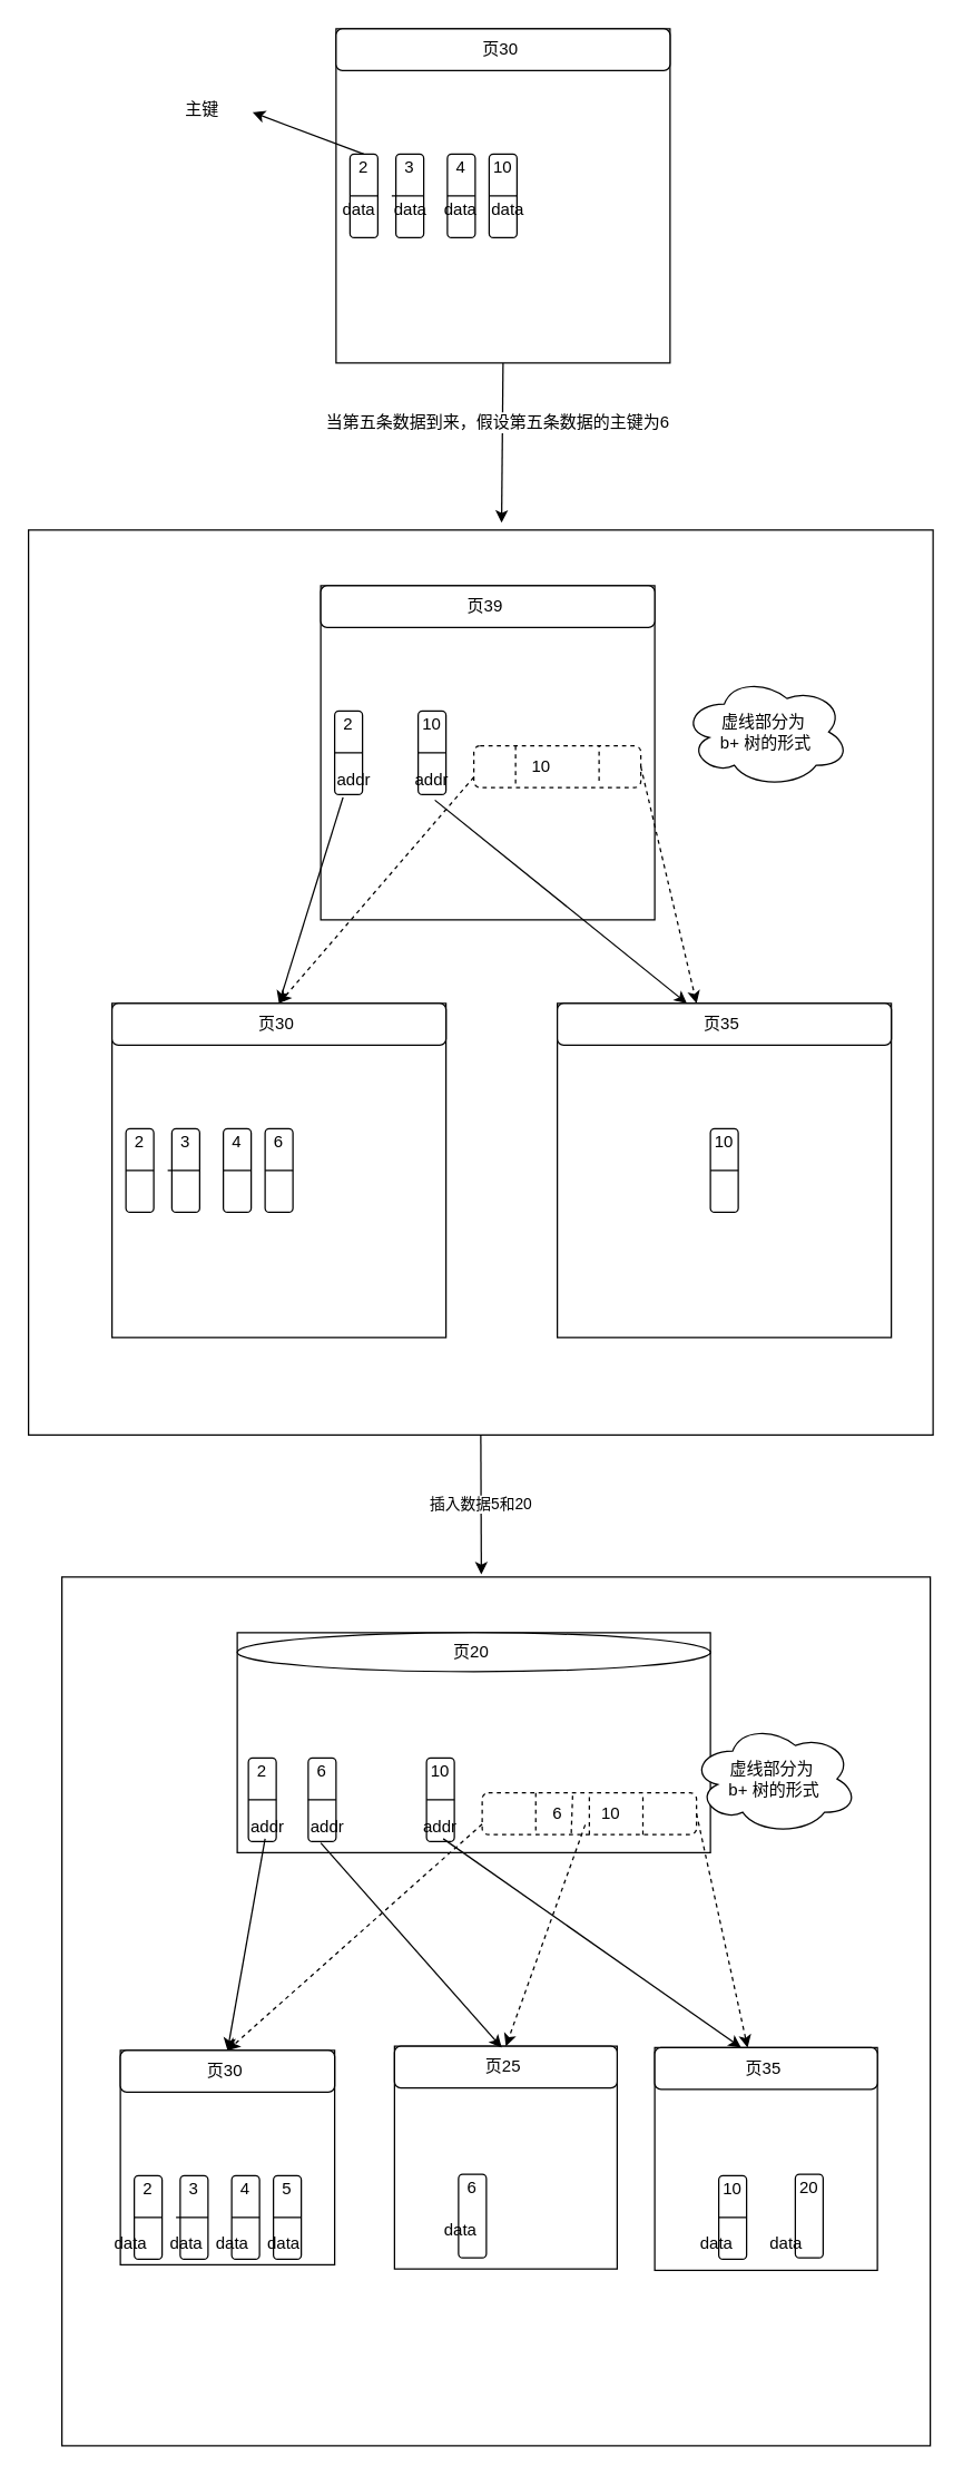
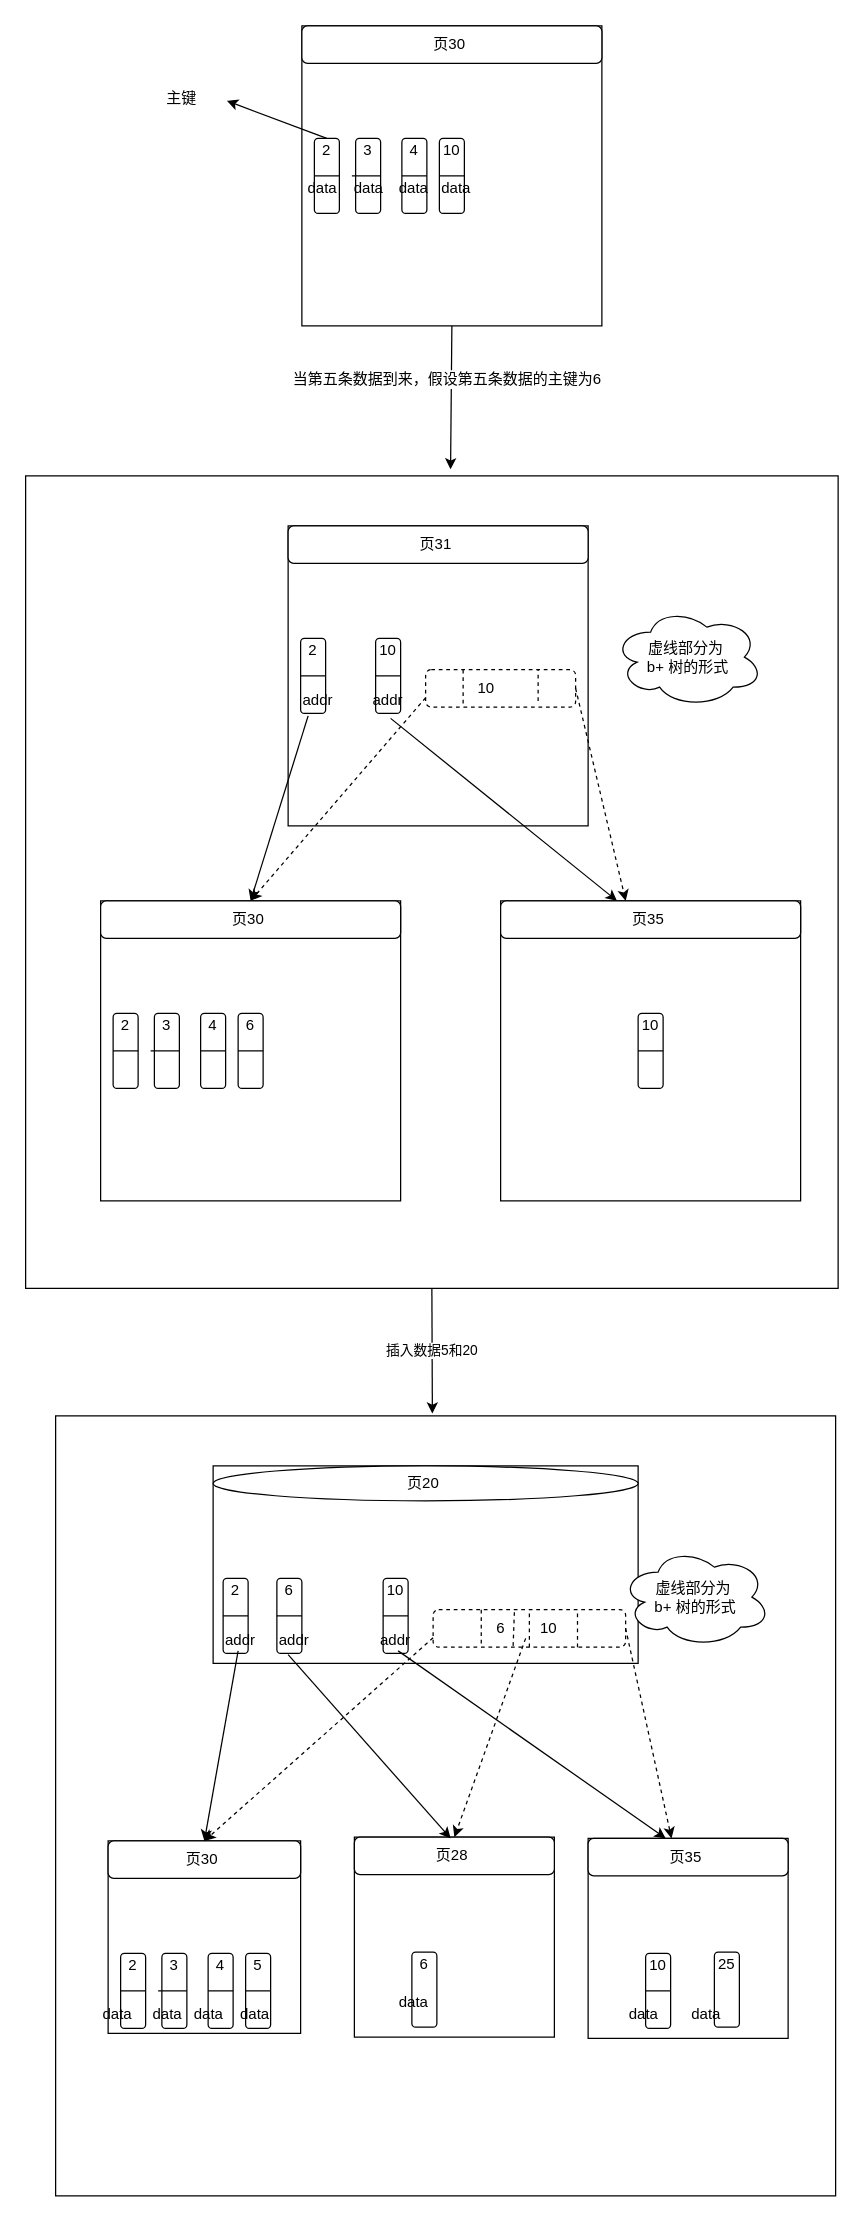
- <mxCell id="60" value="页39&amp;nbsp;" style="rounded=1;whiteSpace=wrap;html=1;" parent="1" vertex="1"><mxGeometry x="230" y="420" width="240" height="30" as="geometry" /></mxCell>
+ <mxCell id="60" value="页31&amp;nbsp;" style="rounded=1;whiteSpace=wrap;html=1;" parent="1" vertex="1"><mxGeometry x="230" y="420" width="240" height="30" as="geometry" /></mxCell>
- <mxCell id="133" value="页25&amp;nbsp;" style="rounded=1;whiteSpace=wrap;html=1;" vertex="1" parent="1"><mxGeometry x="283" y="1469" width="160" height="30" as="geometry" /></mxCell>
+ <mxCell id="133" value="页28&amp;nbsp;" style="rounded=1;whiteSpace=wrap;html=1;" vertex="1" parent="1"><mxGeometry x="283" y="1469" width="160" height="30" as="geometry" /></mxCell>
- <mxCell id="137" value="20" style="text;html=1;strokeColor=none;fillColor=none;align=center;verticalAlign=middle;whiteSpace=wrap;rounded=0;" vertex="1" parent="1"><mxGeometry x="561" y="1561" width="40" height="20" as="geometry" /></mxCell>
+ <mxCell id="137" value="25" style="text;html=1;strokeColor=none;fillColor=none;align=center;verticalAlign=middle;whiteSpace=wrap;rounded=0;" vertex="1" parent="1"><mxGeometry x="561" y="1561" width="40" height="20" as="geometry" /></mxCell>
